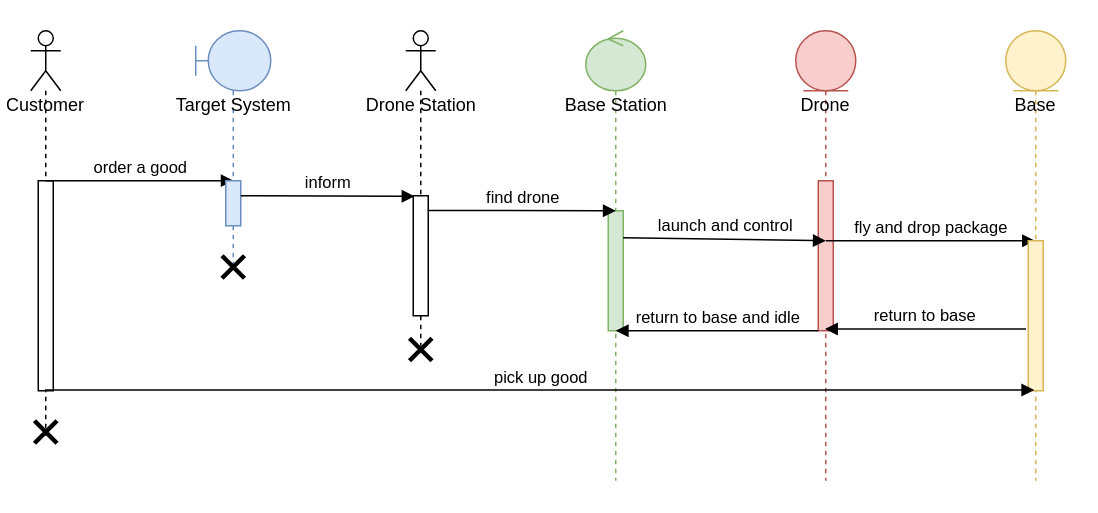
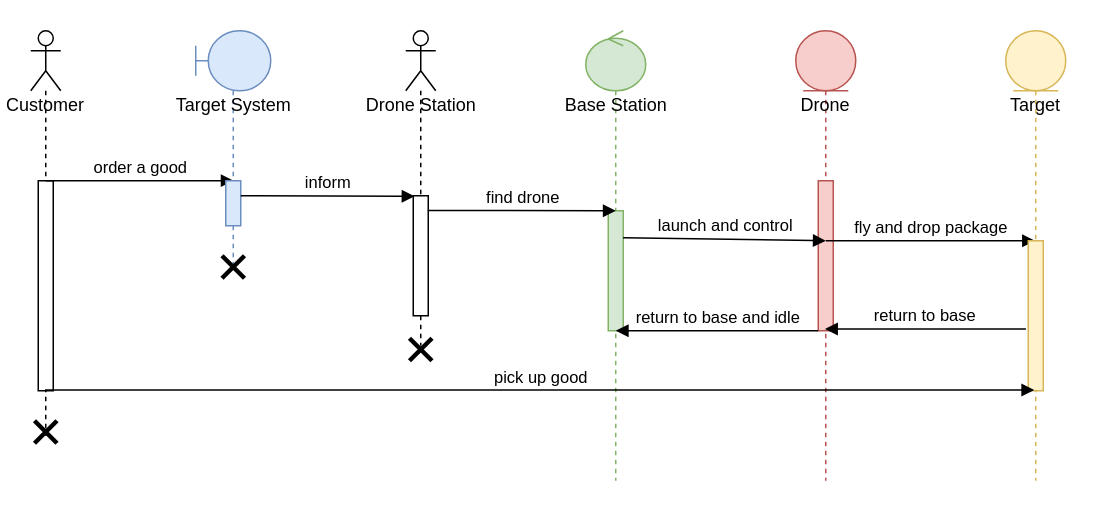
- <mxCell id="18" value="Base" style="shape=umlLifeline;participant=umlEntity;perimeter=lifelinePerimeter;whiteSpace=wrap;html=1;container=1;collapsible=0;recursiveResize=0;verticalAlign=top;spacingTop=36;outlineConnect=0;rounded=0;shadow=0;glass=0;sketch=0;strokeWidth=1;align=center;fillColor=#fff2cc;strokeColor=#d6b656;" parent="1" vertex="1"><mxGeometry x="670" y="20" width="40" height="300" as="geometry" /></mxCell>
+ <mxCell id="18" value="Target" style="shape=umlLifeline;participant=umlEntity;perimeter=lifelinePerimeter;whiteSpace=wrap;html=1;container=1;collapsible=0;recursiveResize=0;verticalAlign=top;spacingTop=36;outlineConnect=0;rounded=0;shadow=0;glass=0;sketch=0;strokeWidth=1;align=center;fillColor=#fff2cc;strokeColor=#d6b656;" parent="1" vertex="1"><mxGeometry x="670" y="20" width="40" height="300" as="geometry" /></mxCell>
